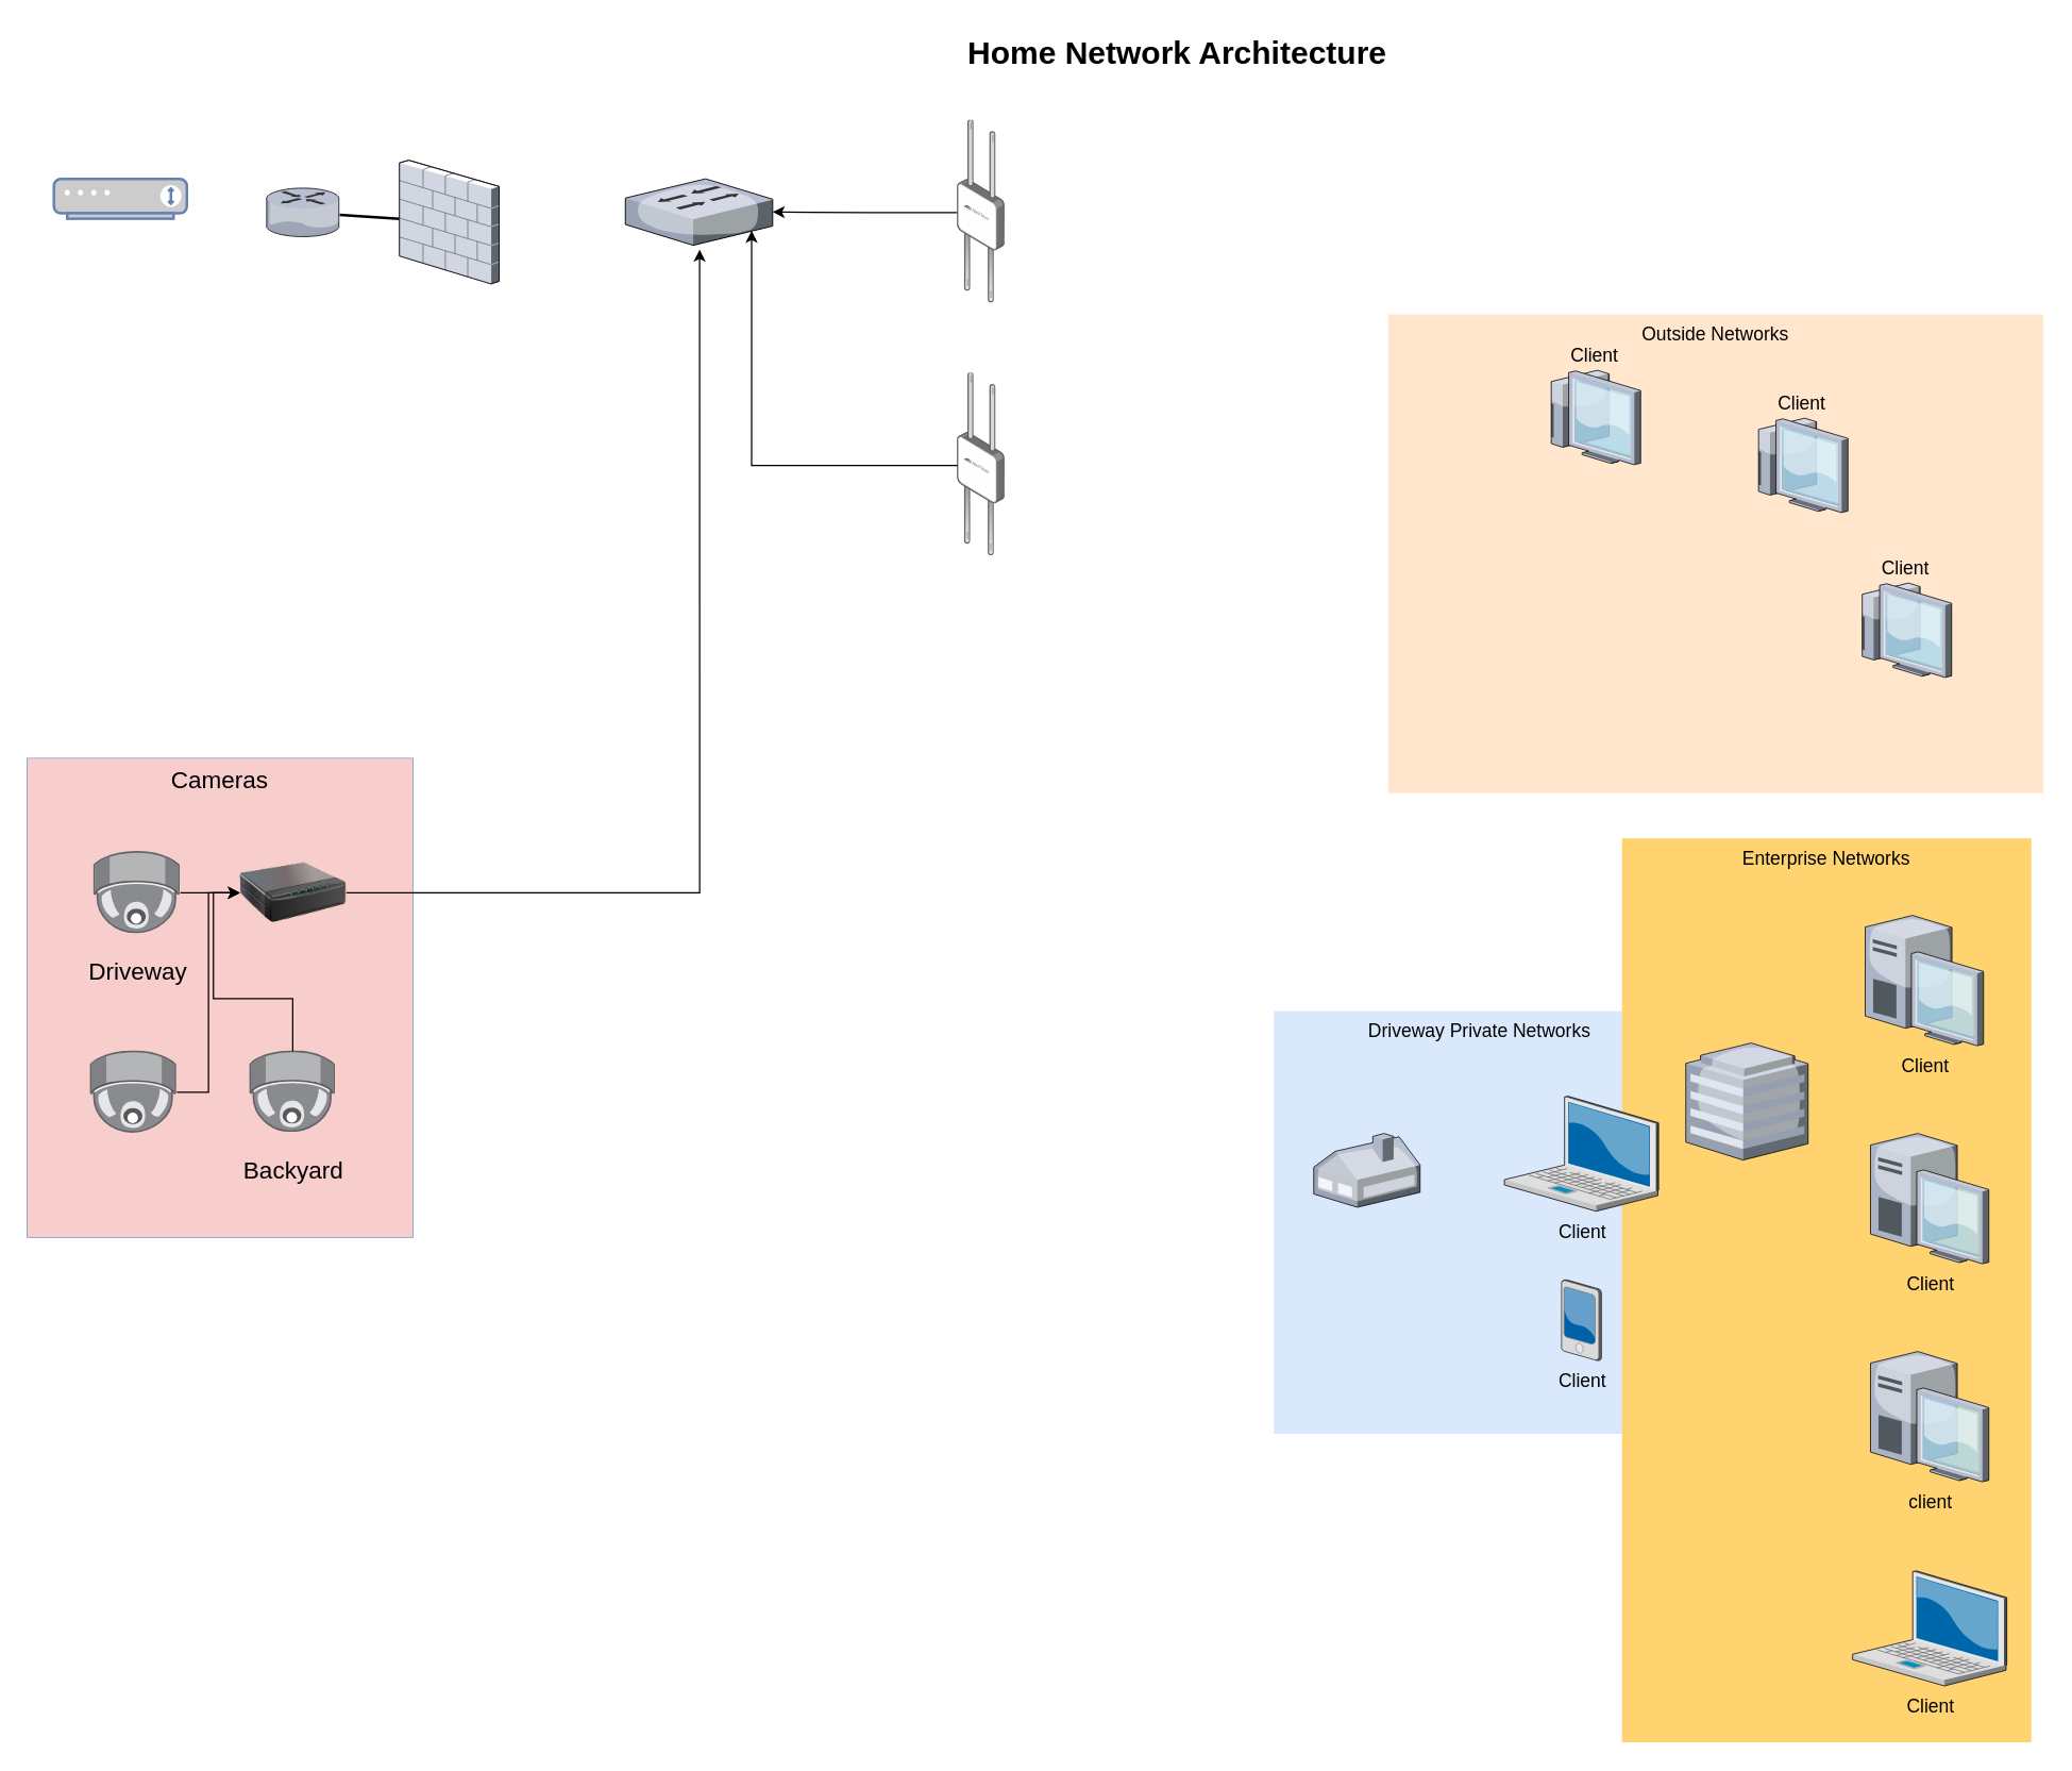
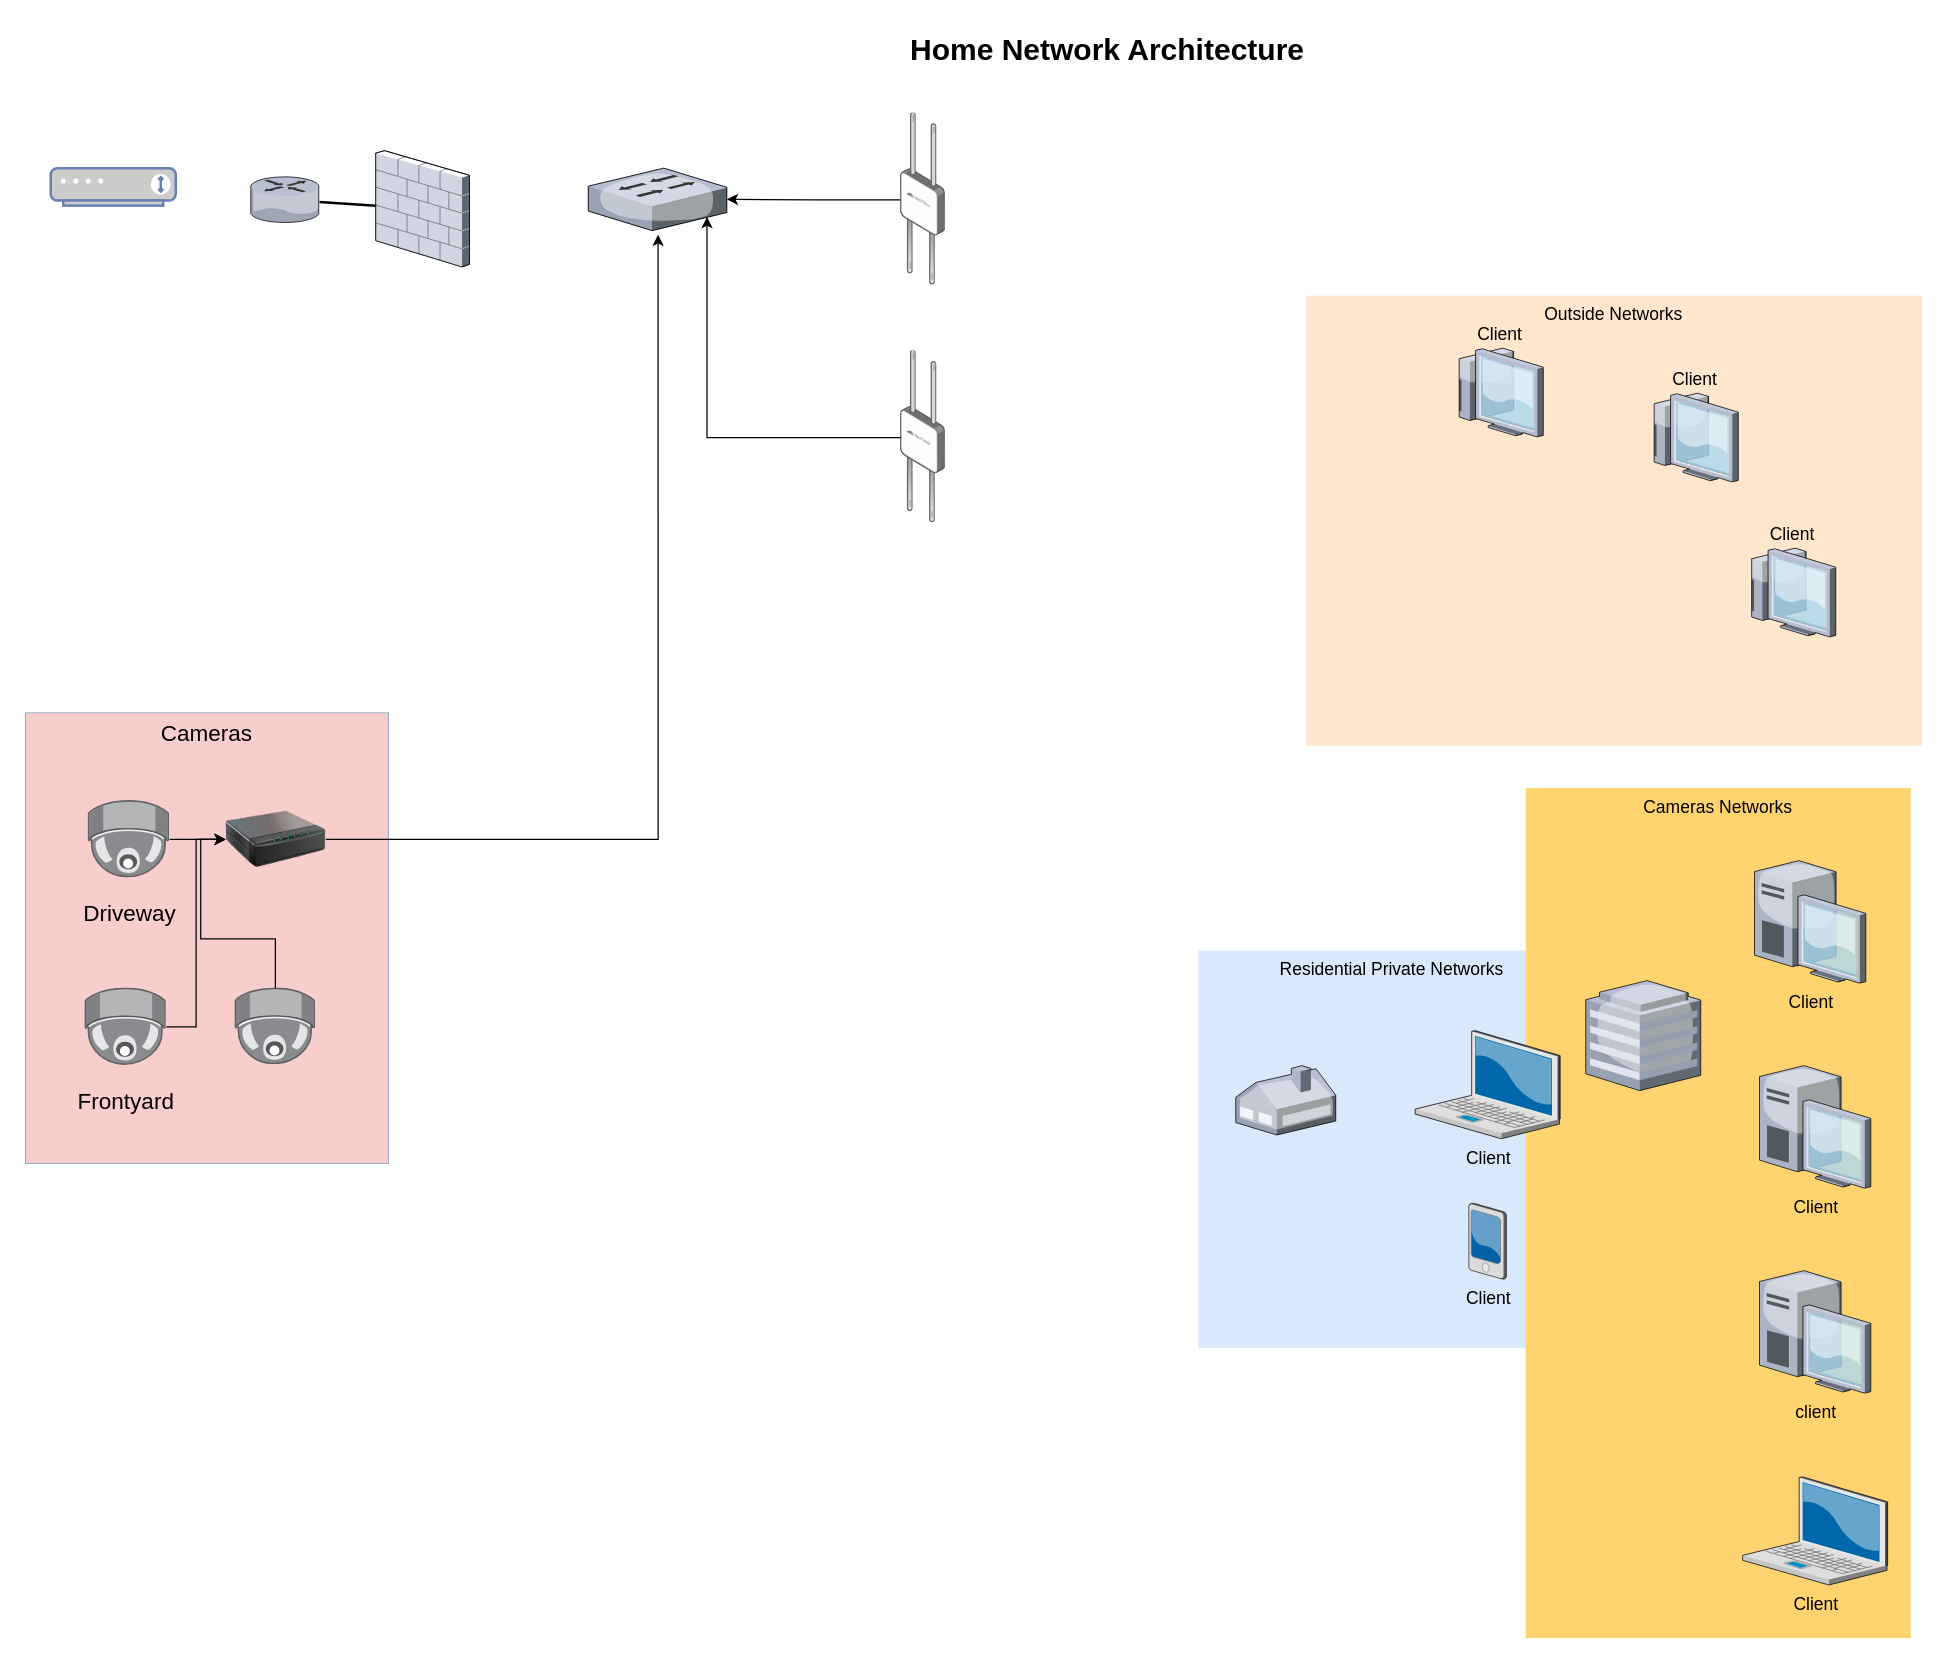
- <mxCell id="4" value="Enterprise Networks" style="whiteSpace=wrap;html=1;fillColor=#FFD470;gradientColor=none;fontSize=14;strokeColor=none;verticalAlign=top;" parent="1" vertex="1"><mxGeometry x="1220" y="630" width="308" height="680" as="geometry" /></mxCell>
+ <mxCell id="4" value="Cameras Networks" style="whiteSpace=wrap;html=1;fillColor=#FFD470;gradientColor=none;fontSize=14;strokeColor=none;verticalAlign=top;" parent="1" vertex="1"><mxGeometry x="1220" y="630" width="308" height="680" as="geometry" /></mxCell>
- <mxCell id="3" value="Driveway Private Networks" style="whiteSpace=wrap;html=1;fillColor=#dae8fc;fontSize=14;strokeColor=none;verticalAlign=top;" parent="1" vertex="1"><mxGeometry x="958" y="760" width="310" height="318" as="geometry" /></mxCell>
+ <mxCell id="3" value="Residential Private Networks" style="whiteSpace=wrap;html=1;fillColor=#dae8fc;fontSize=14;strokeColor=none;verticalAlign=top;" parent="1" vertex="1"><mxGeometry x="958" y="760" width="310" height="318" as="geometry" /></mxCell>
- <mxCell id="33" value="Backyard" style="text;html=1;align=center;verticalAlign=middle;resizable=0;points=[];autosize=1;strokeColor=none;fillColor=none;fontSize=18;" vertex="1" parent="31"><mxGeometry y="70.36" width="100" height="40" as="geometry" /></mxCell>
+ <mxCell id="36" value="Frontyard" style="text;html=1;align=center;verticalAlign=middle;resizable=0;points=[];autosize=1;strokeColor=none;fillColor=none;fontSize=18;" vertex="1" parent="34"><mxGeometry y="71" width="100" height="40" as="geometry" /></mxCell>
